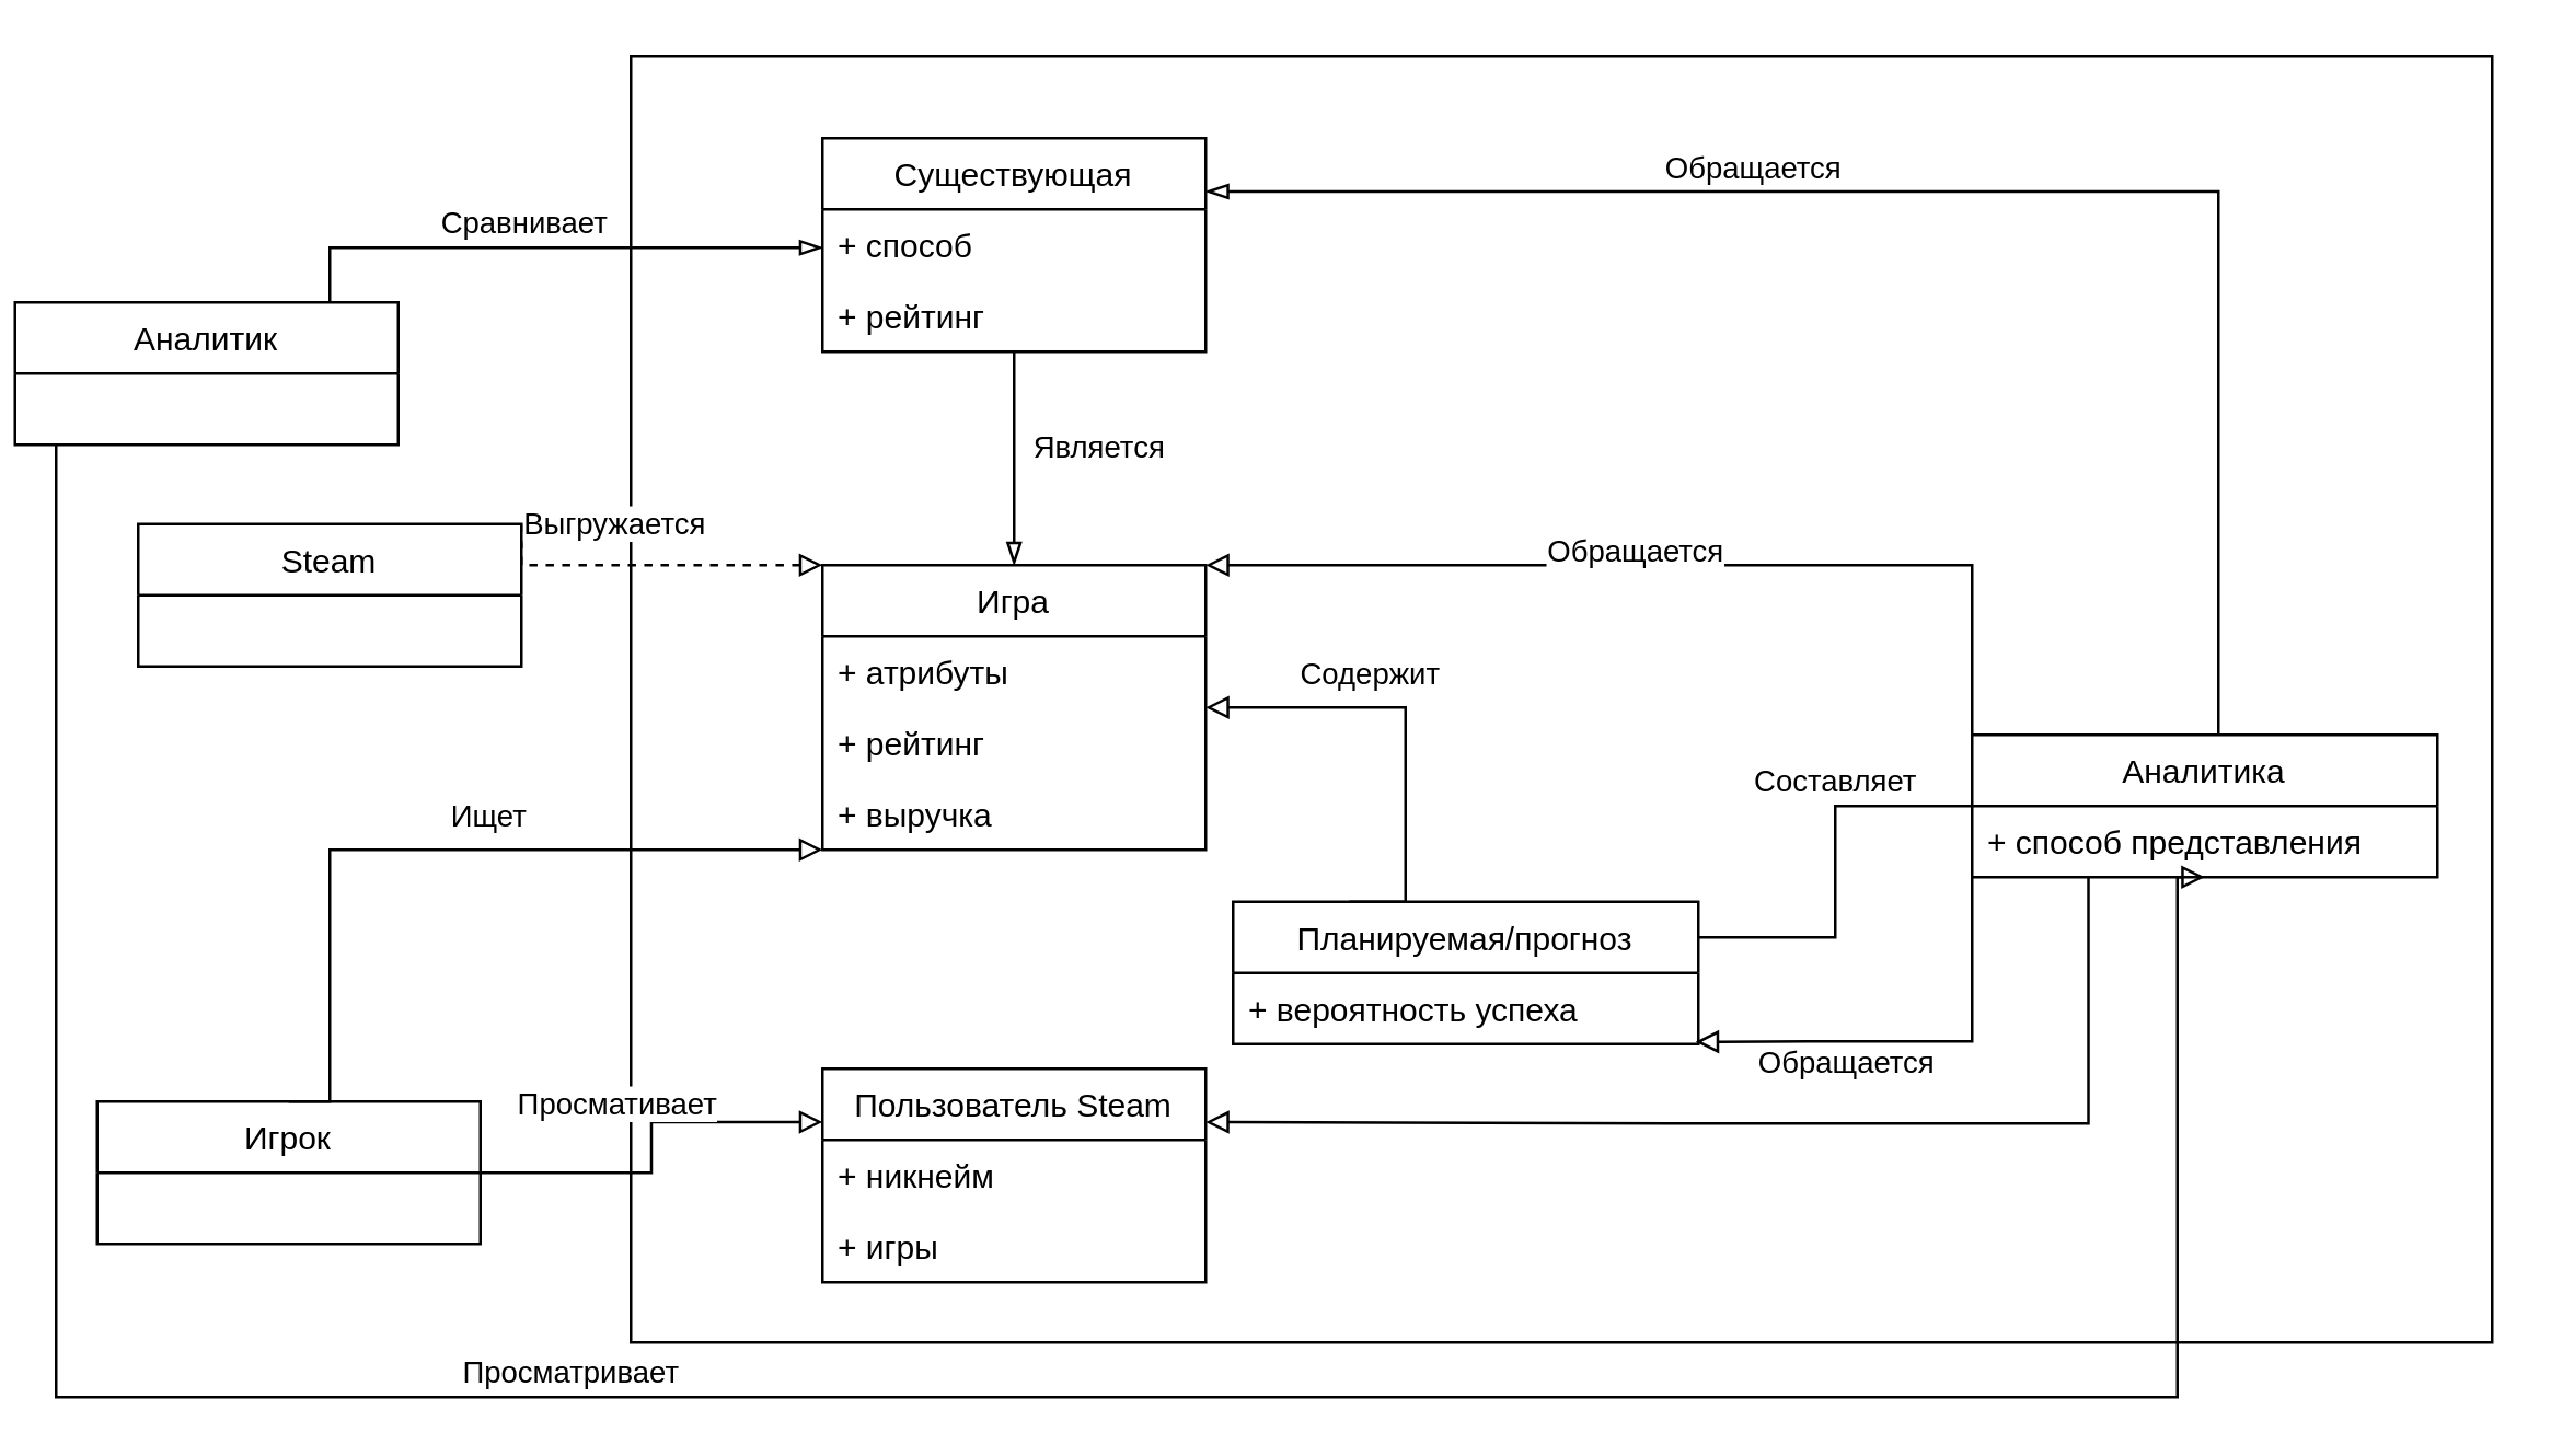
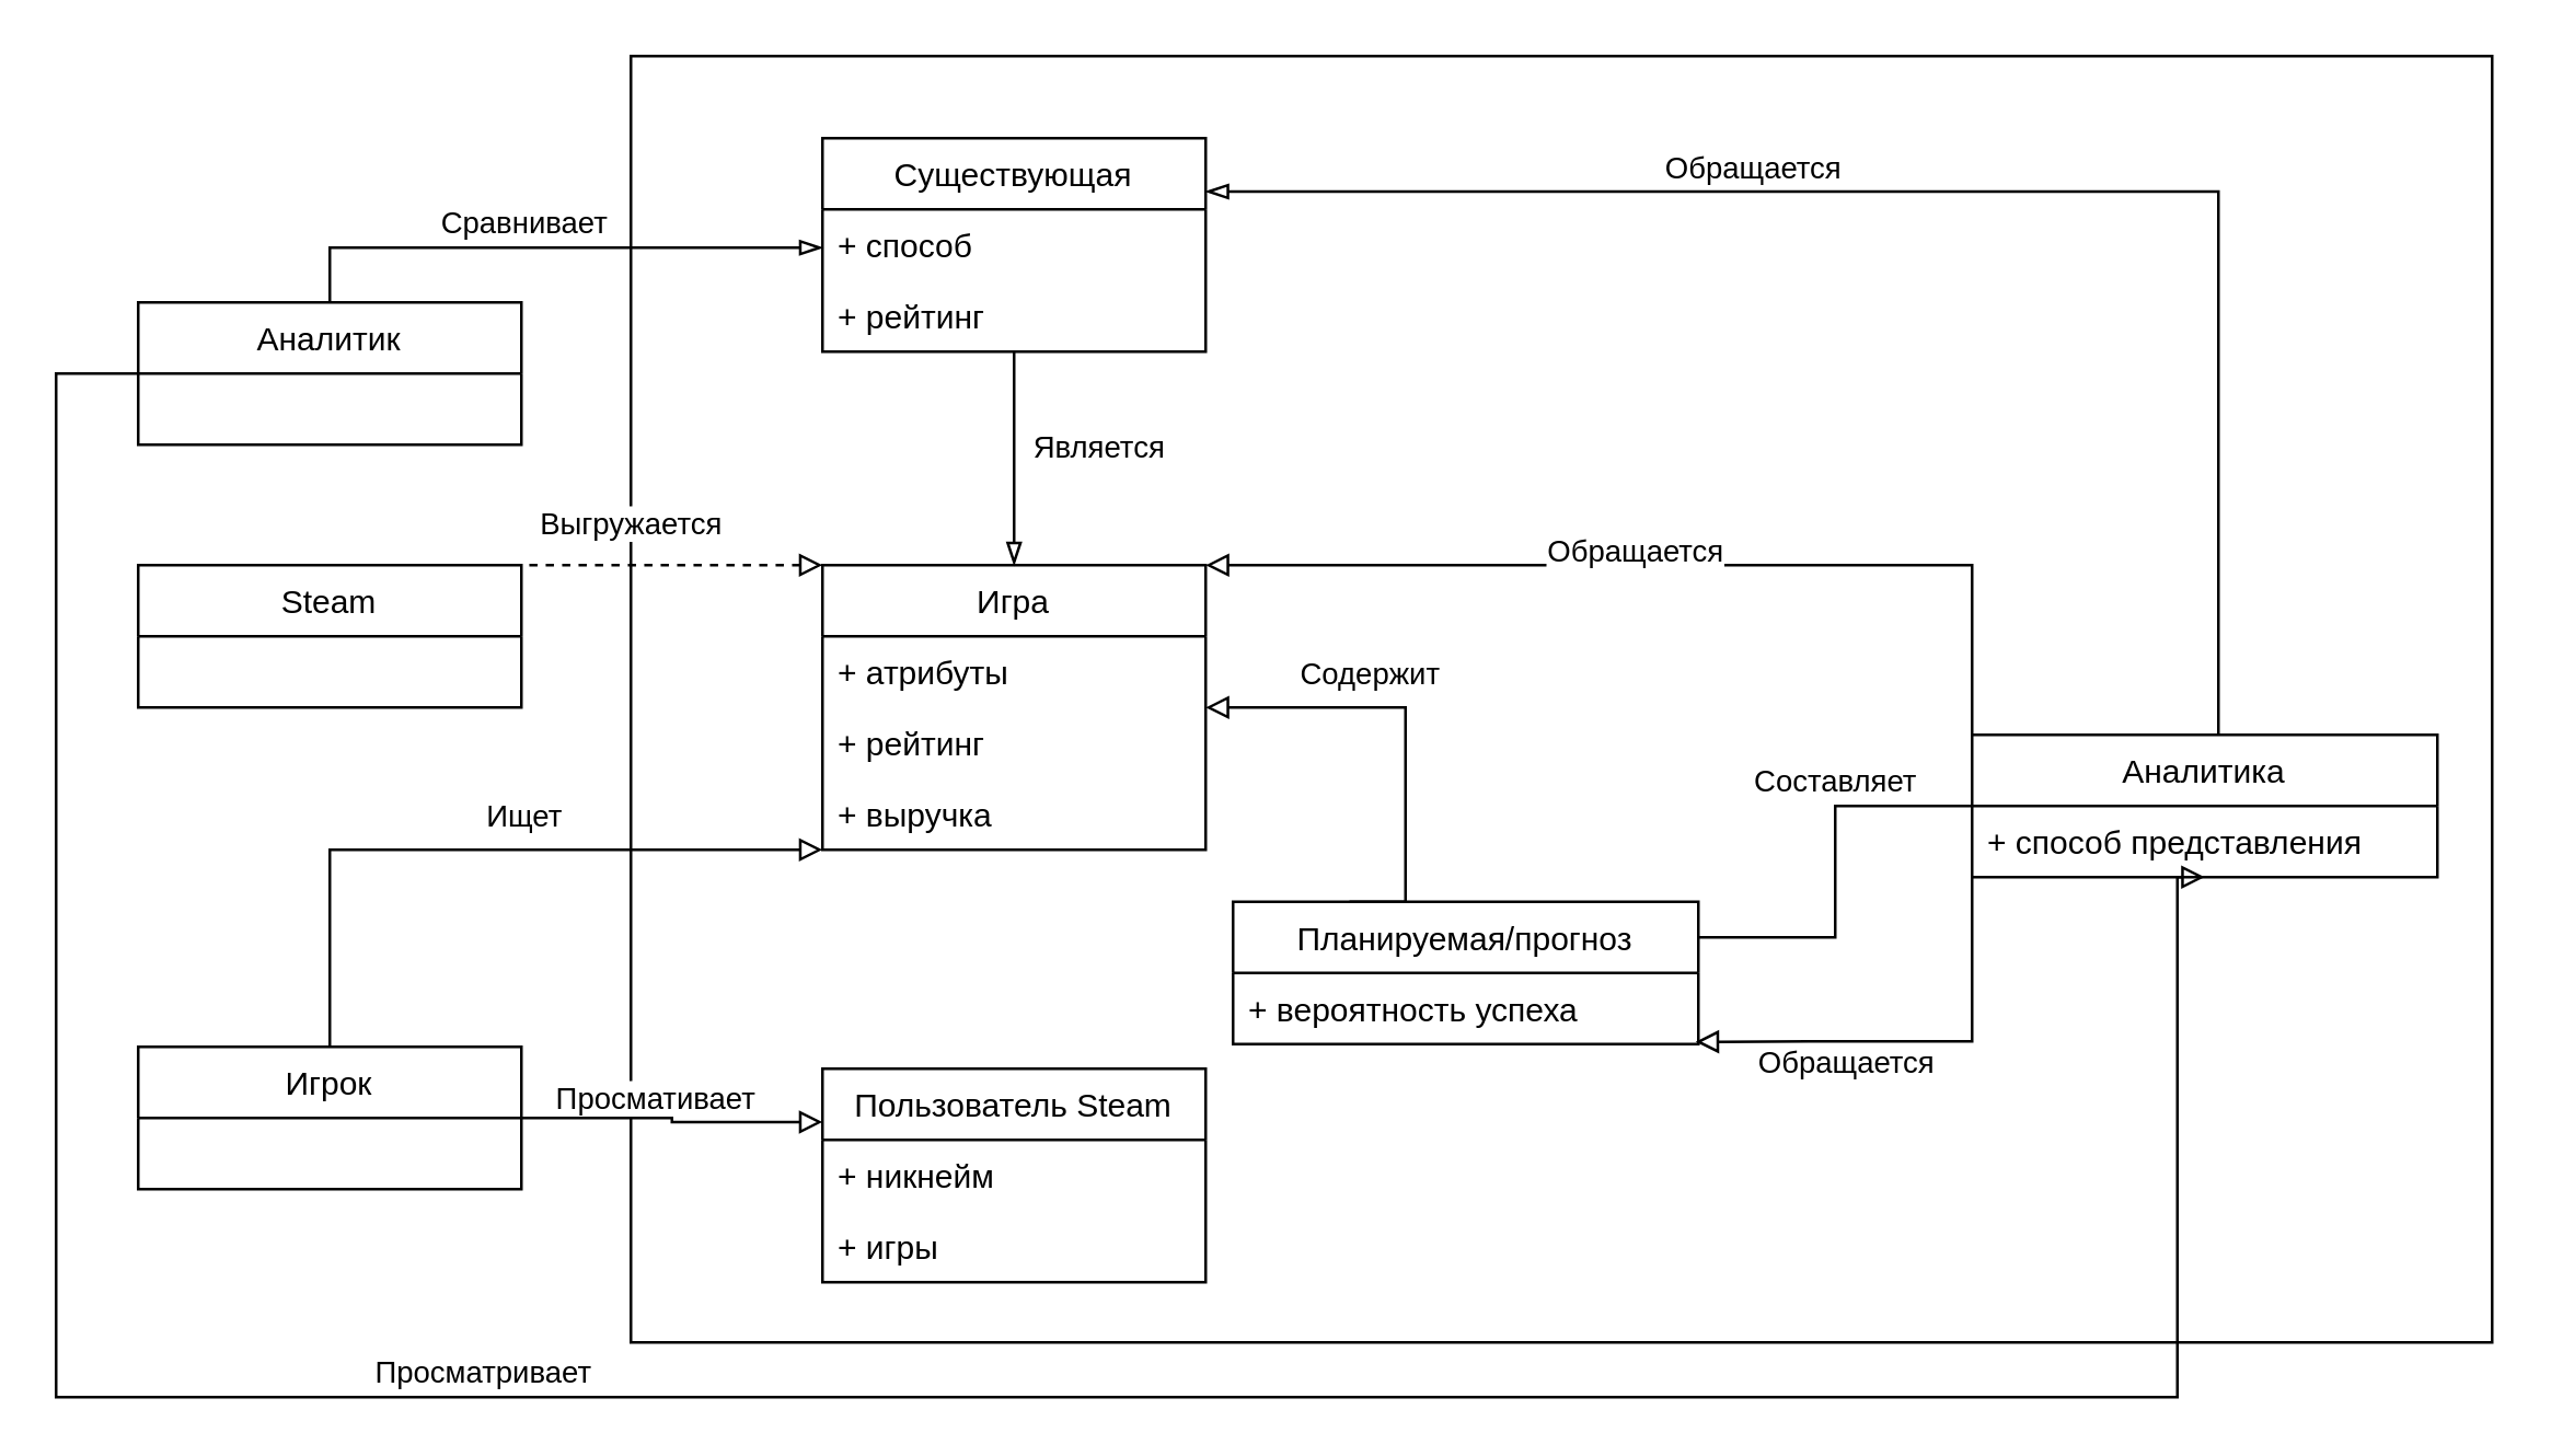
- <mxCell id="33" value="Аналитик" style="swimlane;fontStyle=0;childLayout=stackLayout;horizontal=1;startSize=26;fillColor=none;horizontalStack=0;resizeParent=1;resizeParentMax=0;resizeLast=0;collapsible=1;marginBottom=0;" parent="1" vertex="1"><mxGeometry x="5" y="110" width="140" height="52" as="geometry" /></mxCell>
+ <mxCell id="33" value="Аналитик" style="swimlane;fontStyle=0;childLayout=stackLayout;horizontal=1;startSize=26;fillColor=none;horizontalStack=0;resizeParent=1;resizeParentMax=0;resizeLast=0;collapsible=1;marginBottom=0;" parent="1" vertex="1"><mxGeometry x="50" y="110" width="140" height="52" as="geometry" /></mxCell>
- <mxCell id="17" value="Steam" style="swimlane;fontStyle=0;childLayout=stackLayout;horizontal=1;startSize=26;fillColor=none;horizontalStack=0;resizeParent=1;resizeParentMax=0;resizeLast=0;collapsible=1;marginBottom=0;" parent="1" vertex="1"><mxGeometry x="50" y="191" width="140" height="52" as="geometry" /></mxCell>
+ <mxCell id="17" value="Steam" style="swimlane;fontStyle=0;childLayout=stackLayout;horizontal=1;startSize=26;fillColor=none;horizontalStack=0;resizeParent=1;resizeParentMax=0;resizeLast=0;collapsible=1;marginBottom=0;" parent="1" vertex="1"><mxGeometry x="50" y="206" width="140" height="52" as="geometry" /></mxCell>
- <mxCell id="24" style="edgeStyle=orthogonalEdgeStyle;rounded=0;orthogonalLoop=1;jettySize=auto;html=1;entryX=1;entryY=0.25;entryDx=0;entryDy=0;endArrow=block;endFill=0;exitX=0.25;exitY=1;exitDx=0;exitDy=0;" parent="1" source="27" target="11" edge="1"><mxGeometry relative="1" as="geometry"><Array as="points"><mxPoint x="763" y="320" /><mxPoint x="763" y="410" /><mxPoint x="610" y="410" /><mxPoint x="610" y="409" /></Array></mxGeometry></mxCell>
- <mxCell id="16" value="Игрок" style="swimlane;fontStyle=0;childLayout=stackLayout;horizontal=1;startSize=26;fillColor=none;horizontalStack=0;resizeParent=1;resizeParentMax=0;resizeLast=0;collapsible=1;marginBottom=0;" parent="1" vertex="1"><mxGeometry x="35" y="402" width="140" height="52" as="geometry" /></mxCell>
+ <mxCell id="16" value="Игрок" style="swimlane;fontStyle=0;childLayout=stackLayout;horizontal=1;startSize=26;fillColor=none;horizontalStack=0;resizeParent=1;resizeParentMax=0;resizeLast=0;collapsible=1;marginBottom=0;" parent="1" vertex="1"><mxGeometry x="50" y="382" width="140" height="52" as="geometry" /></mxCell>
